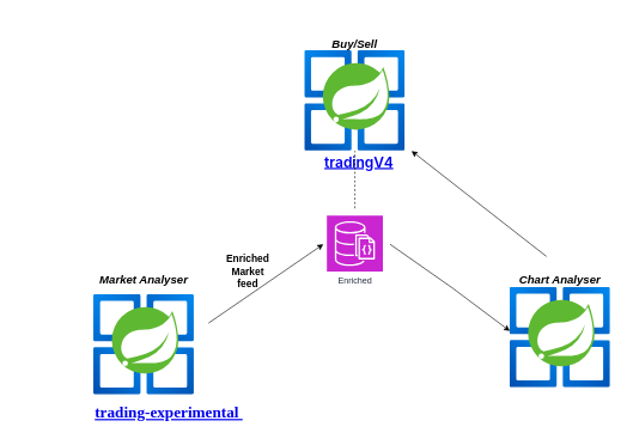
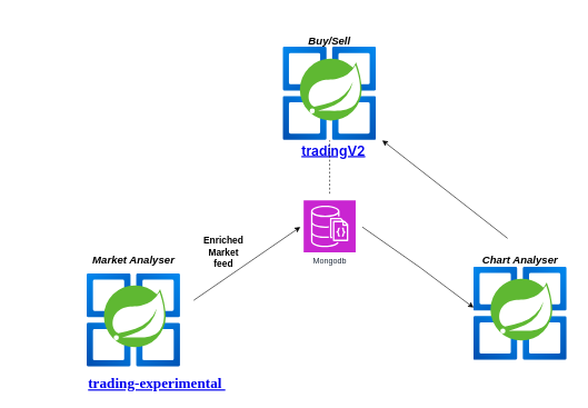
- <mxCell id="10" value="&lt;h3 style=&quot;box-sizing: border-box; margin-top: 0px; margin-bottom: 0px; font-size: var(--h3-size, 20px); font-weight: var(--base-text-weight-semibold, 600); color: rgb(31, 35, 40); font-family: -apple-system, &amp;quot;system-ui&amp;quot;, &amp;quot;Segoe UI&amp;quot;, &amp;quot;Noto Sans&amp;quot;, Helvetica, Arial, sans-serif, &amp;quot;Apple Color Emoji&amp;quot;, &amp;quot;Segoe UI Emoji&amp;quot;; text-align: left; background-color: rgb(255, 255, 255); word-break: break-all !important;&quot; class=&quot;wb-break-all&quot;&gt;&lt;span style=&quot;box-sizing: border-box;&quot;&gt;&lt;a href=&quot;https://github.com/nithintdeveloper/tradingV2&quot;&gt;tradingV4&lt;/a&gt;&lt;/span&gt;&lt;/h3&gt;" style="text;html=1;align=center;verticalAlign=middle;whiteSpace=wrap;rounded=0;fontStyle=1;fontSize=22;fontFamily=Times New Roman;" parent="1" vertex="1"><mxGeometry x="390" y="210" width="220" height="30" as="geometry" /></mxCell>
+ <mxCell id="10" value="&lt;h3 style=&quot;box-sizing: border-box; margin-top: 0px; margin-bottom: 0px; font-size: var(--h3-size, 20px); font-weight: var(--base-text-weight-semibold, 600); color: rgb(31, 35, 40); font-family: -apple-system, &amp;quot;system-ui&amp;quot;, &amp;quot;Segoe UI&amp;quot;, &amp;quot;Noto Sans&amp;quot;, Helvetica, Arial, sans-serif, &amp;quot;Apple Color Emoji&amp;quot;, &amp;quot;Segoe UI Emoji&amp;quot;; text-align: left; background-color: rgb(255, 255, 255); word-break: break-all !important;&quot; class=&quot;wb-break-all&quot;&gt;&lt;span style=&quot;box-sizing: border-box;&quot;&gt;&lt;a href=&quot;https://github.com/nithintdeveloper/tradingV2&quot;&gt;tradingV2&lt;/a&gt;&lt;/span&gt;&lt;/h3&gt;" style="text;html=1;align=center;verticalAlign=middle;whiteSpace=wrap;rounded=0;fontStyle=1;fontSize=22;fontFamily=Times New Roman;" parent="1" vertex="1"><mxGeometry x="390" y="210" width="220" height="30" as="geometry" /></mxCell>
- <mxCell id="16" value="&lt;b&gt;&lt;font style=&quot;font-size: 14px;&quot;&gt;Enriched&lt;/font&gt;&lt;/b&gt;&lt;div&gt;&lt;b&gt;&lt;font style=&quot;font-size: 14px;&quot;&gt;Market feed&lt;/font&gt;&lt;/b&gt;&lt;/div&gt;" style="text;html=1;align=center;verticalAlign=middle;whiteSpace=wrap;rounded=0;" vertex="1" parent="1"><mxGeometry x="310" y="360" width="70" height="35" as="geometry" /></mxCell>
+ <mxCell id="16" value="&lt;b&gt;&lt;font style=&quot;font-size: 14px;&quot;&gt;Enriched&lt;/font&gt;&lt;/b&gt;&lt;div&gt;&lt;b&gt;&lt;font style=&quot;font-size: 14px;&quot;&gt;Market feed&lt;/font&gt;&lt;/b&gt;&lt;/div&gt;" style="text;html=1;align=center;verticalAlign=middle;whiteSpace=wrap;rounded=0;" vertex="1" parent="1"><mxGeometry x="300" y="360" width="70" height="35" as="geometry" /></mxCell>
- <mxCell id="8" value="Enriched" style="sketch=0;points=[[0,0,0],[0.25,0,0],[0.5,0,0],[0.75,0,0],[1,0,0],[0,1,0],[0.25,1,0],[0.5,1,0],[0.75,1,0],[1,1,0],[0,0.25,0],[0,0.5,0],[0,0.75,0],[1,0.25,0],[1,0.5,0],[1,0.75,0]];outlineConnect=0;fontColor=#232F3E;fillColor=#C925D1;strokeColor=#ffffff;dashed=0;verticalLabelPosition=bottom;verticalAlign=top;align=center;html=1;fontSize=12;fontStyle=0;aspect=fixed;shape=mxgraph.aws4.resourceIcon;resIcon=mxgraph.aws4.documentdb_with_mongodb_compatibility;" parent="1" vertex="1"><mxGeometry x="455" y="300" width="78" height="78" as="geometry" /></mxCell>
+ <mxCell id="8" value="Mongodb" style="sketch=0;points=[[0,0,0],[0.25,0,0],[0.5,0,0],[0.75,0,0],[1,0,0],[0,1,0],[0.25,1,0],[0.5,1,0],[0.75,1,0],[1,1,0],[0,0.25,0],[0,0.5,0],[0,0.75,0],[1,0.25,0],[1,0.5,0],[1,0.75,0]];outlineConnect=0;fontColor=#232F3E;fillColor=#C925D1;strokeColor=#ffffff;dashed=0;verticalLabelPosition=bottom;verticalAlign=top;align=center;html=1;fontSize=12;fontStyle=0;aspect=fixed;shape=mxgraph.aws4.resourceIcon;resIcon=mxgraph.aws4.documentdb_with_mongodb_compatibility;" parent="1" vertex="1"><mxGeometry x="455" y="300" width="78" height="78" as="geometry" /></mxCell>
